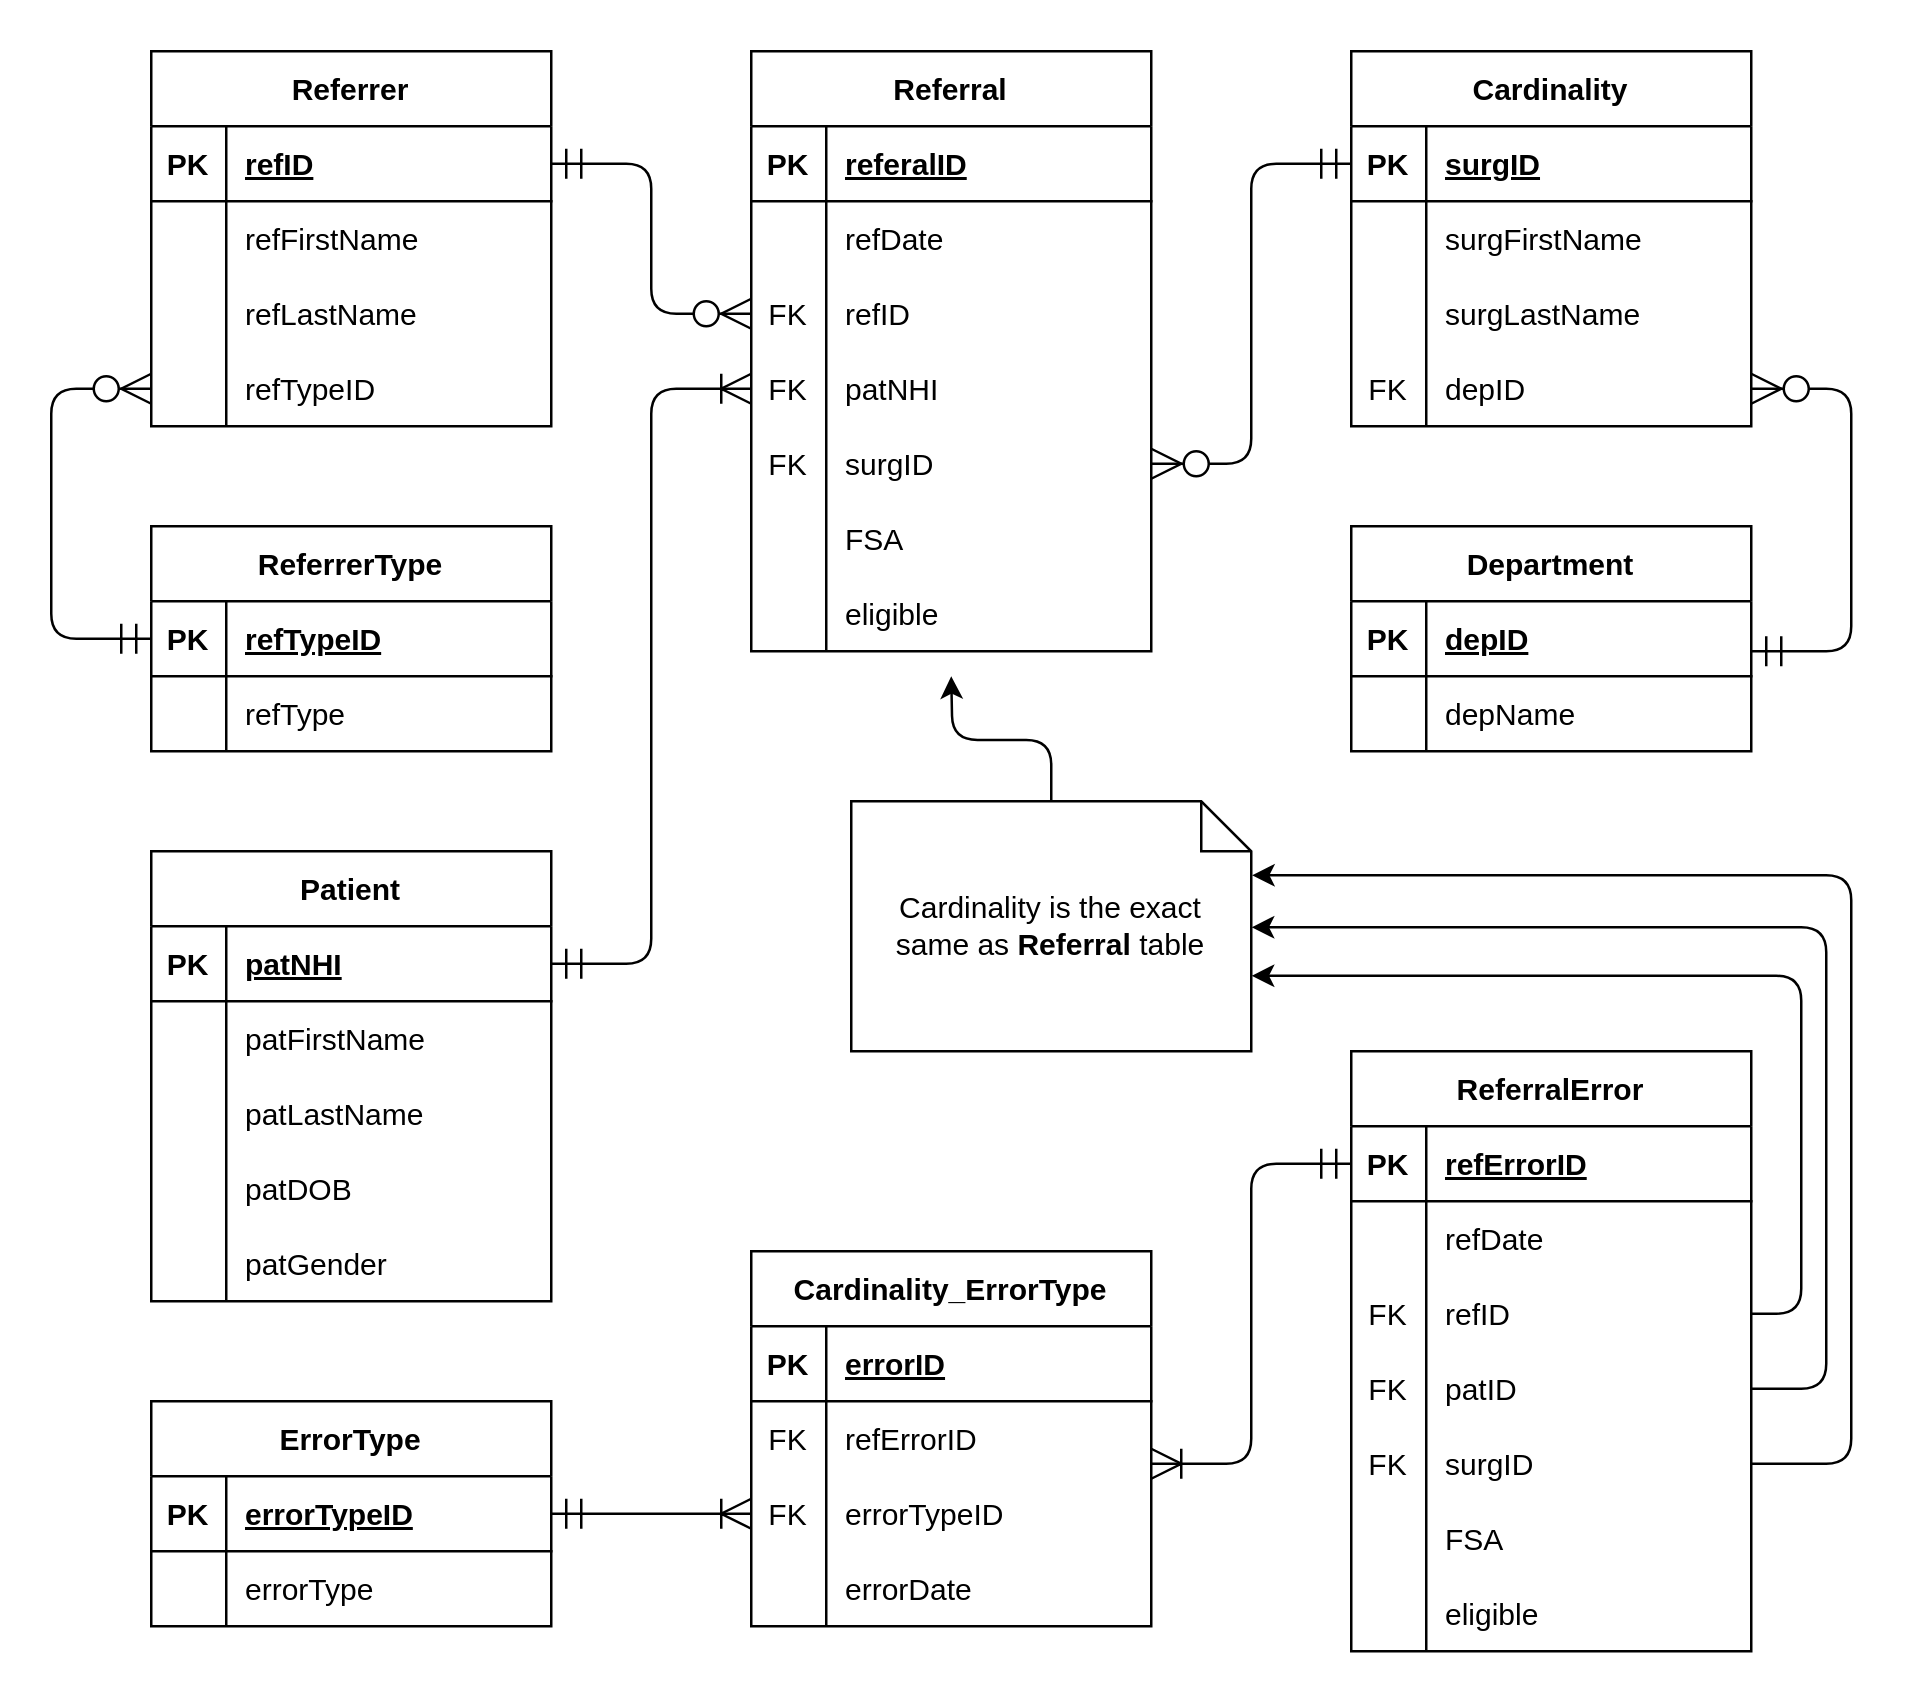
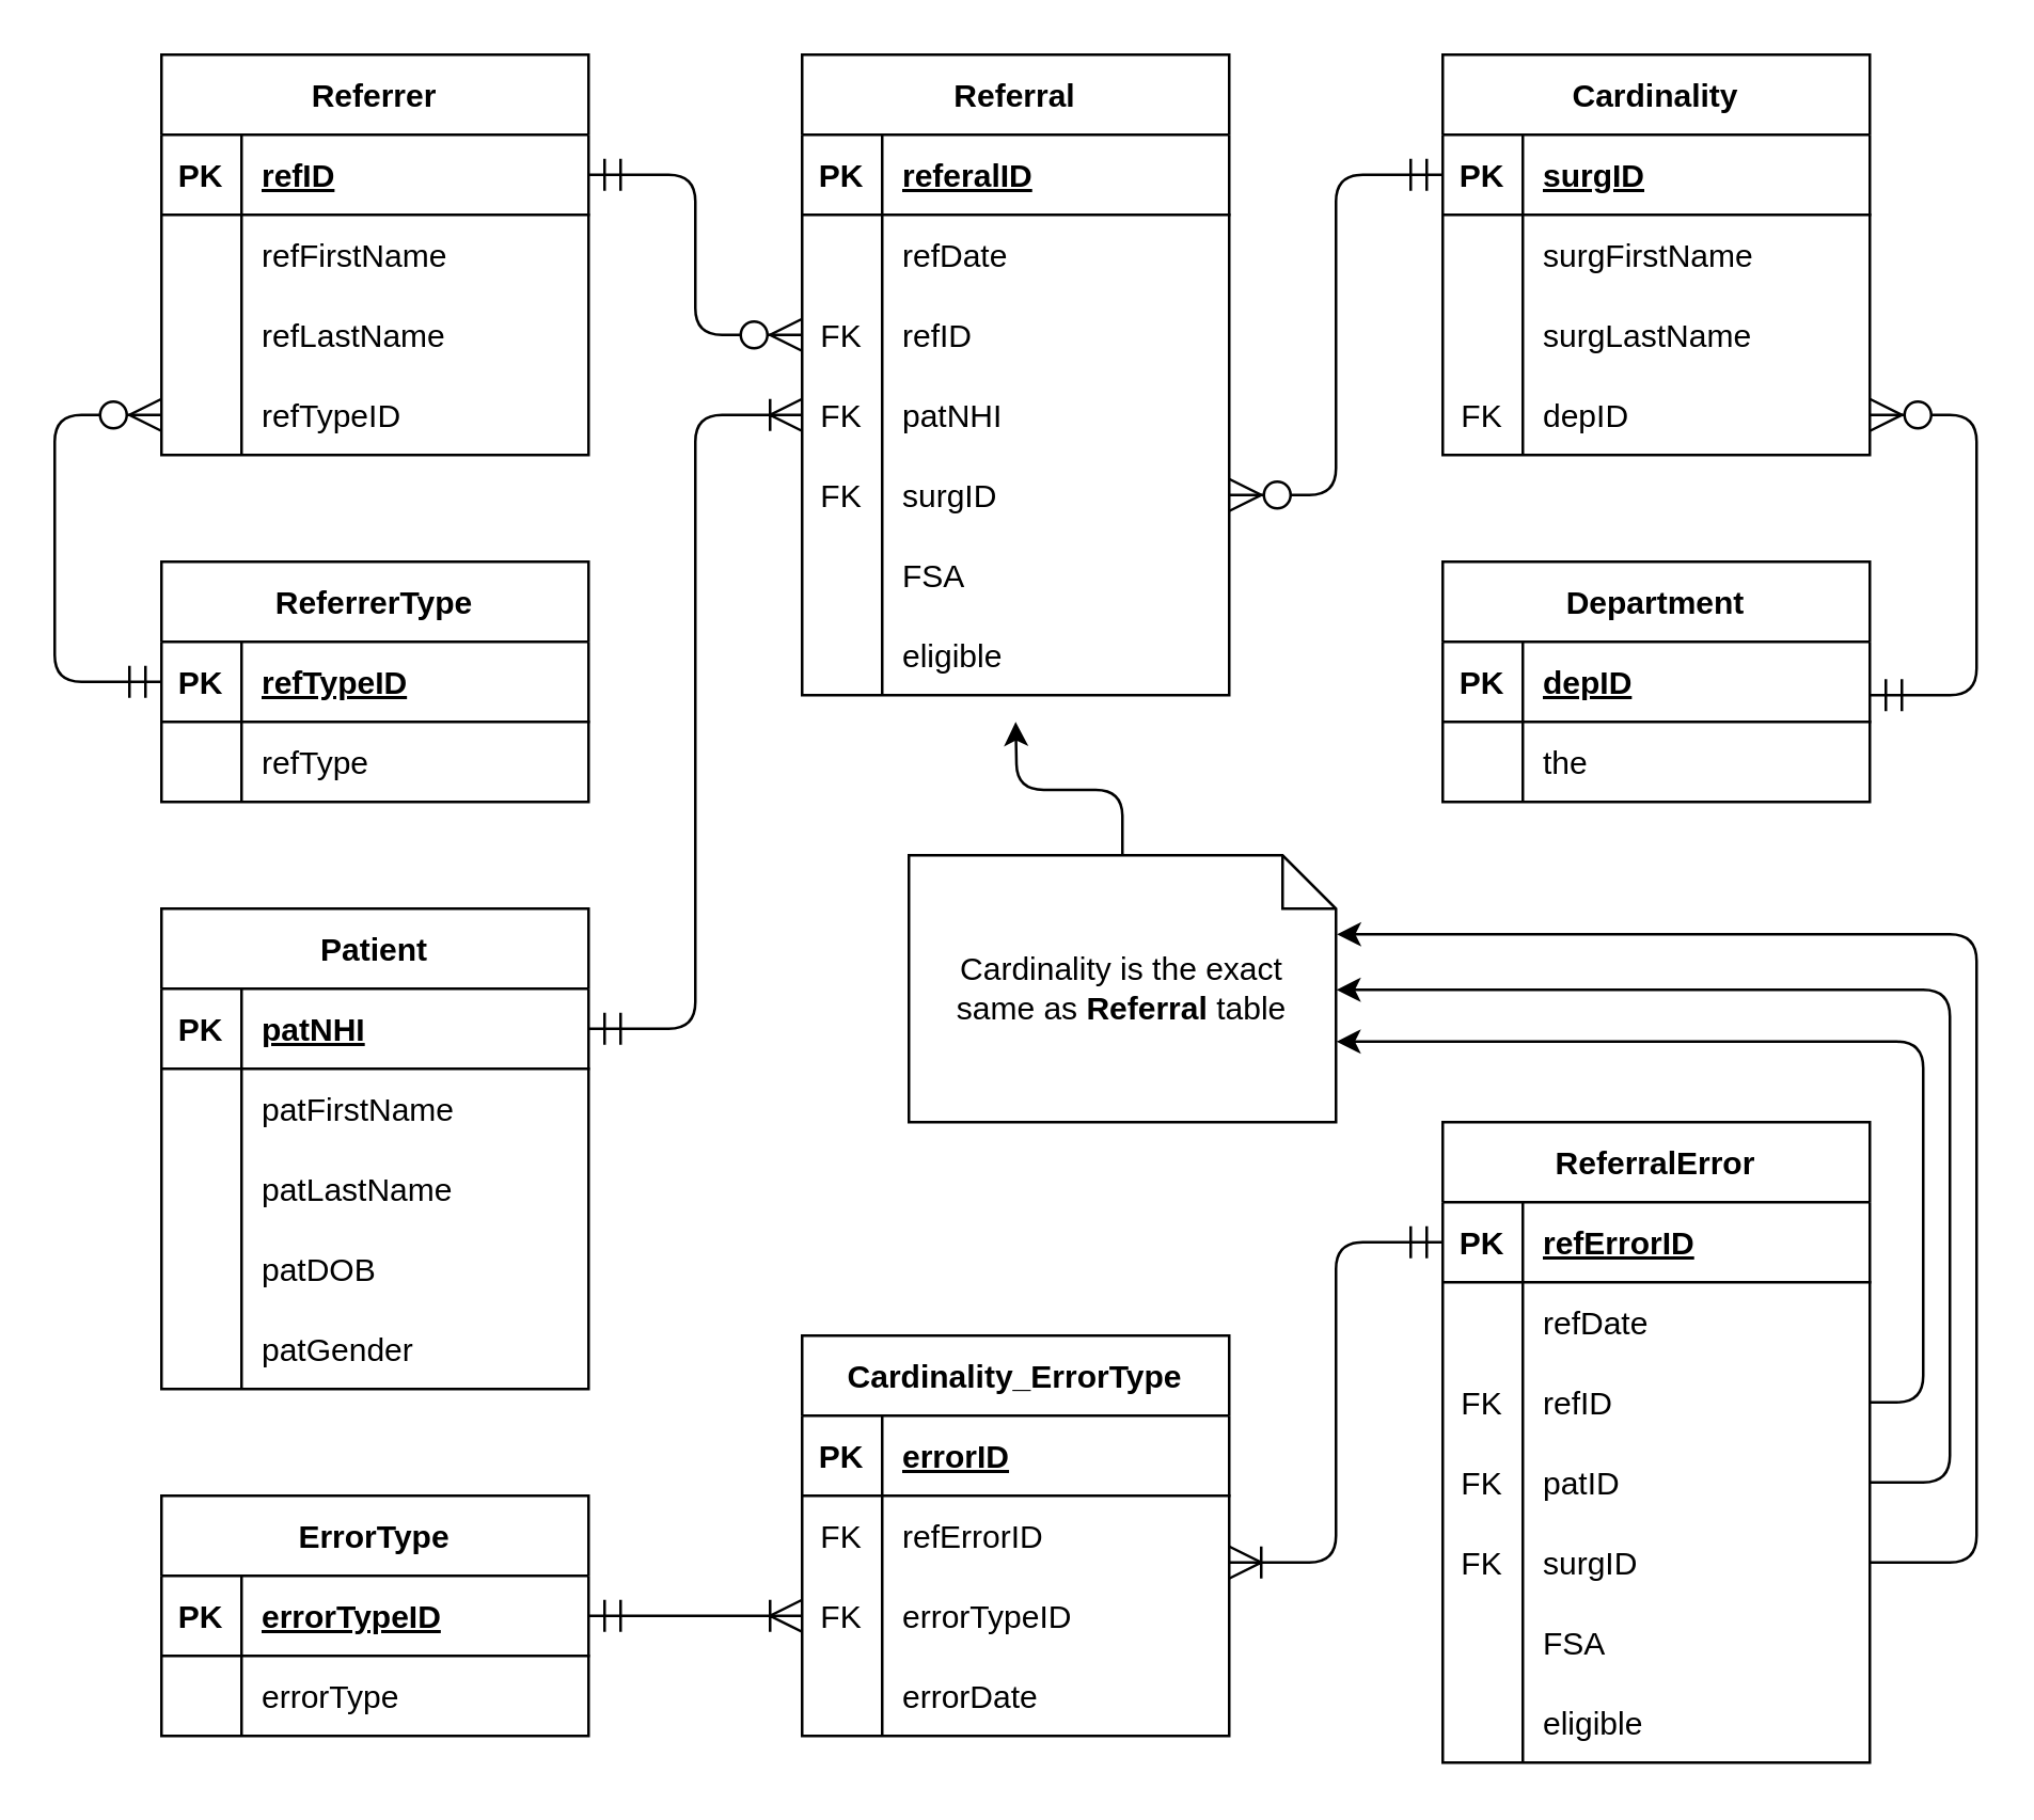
- <mxCell id="72" value="depName" style="shape=partialRectangle;connectable=0;fillColor=none;top=0;left=0;bottom=0;right=0;align=left;spacingLeft=6;overflow=hidden;sketch=0;" vertex="1" parent="70"><mxGeometry x="30" width="130" height="30" as="geometry"><mxRectangle width="130" height="30" as="alternateBounds" /></mxGeometry></mxCell>
+ <mxCell id="72" value="the" style="shape=partialRectangle;connectable=0;fillColor=none;top=0;left=0;bottom=0;right=0;align=left;spacingLeft=6;overflow=hidden;sketch=0;" vertex="1" parent="70"><mxGeometry x="30" width="130" height="30" as="geometry"><mxRectangle width="130" height="30" as="alternateBounds" /></mxGeometry></mxCell>
